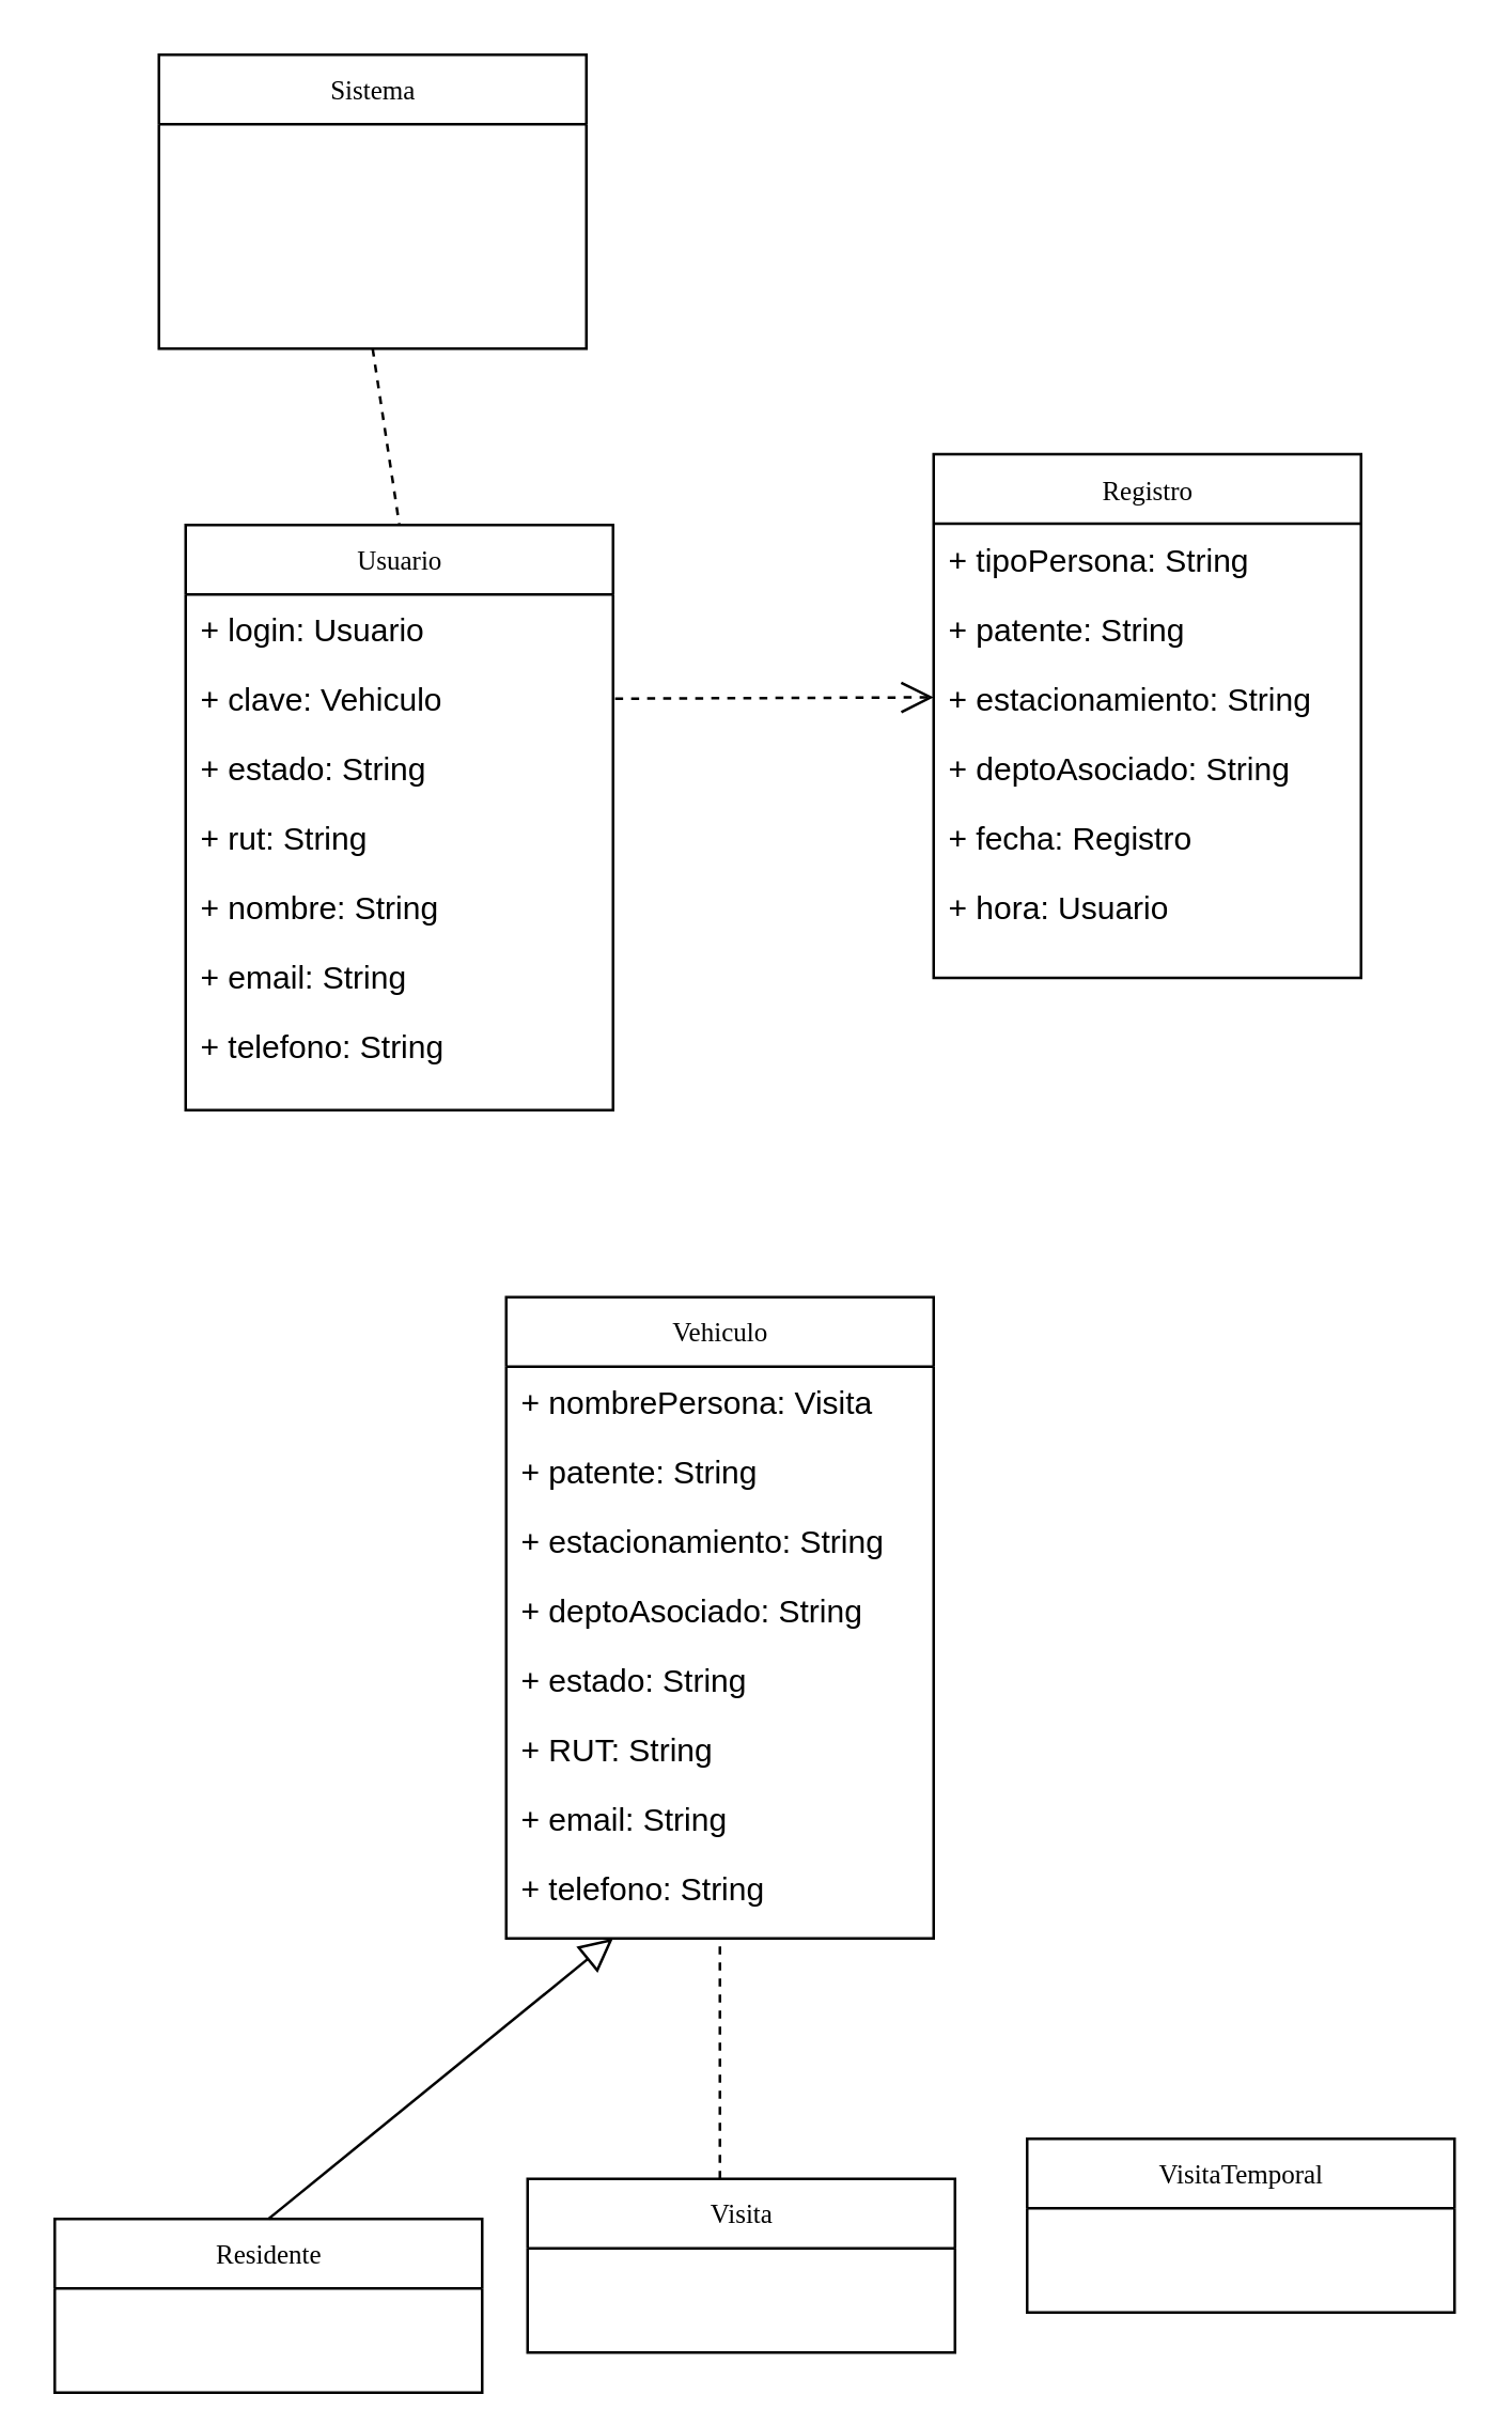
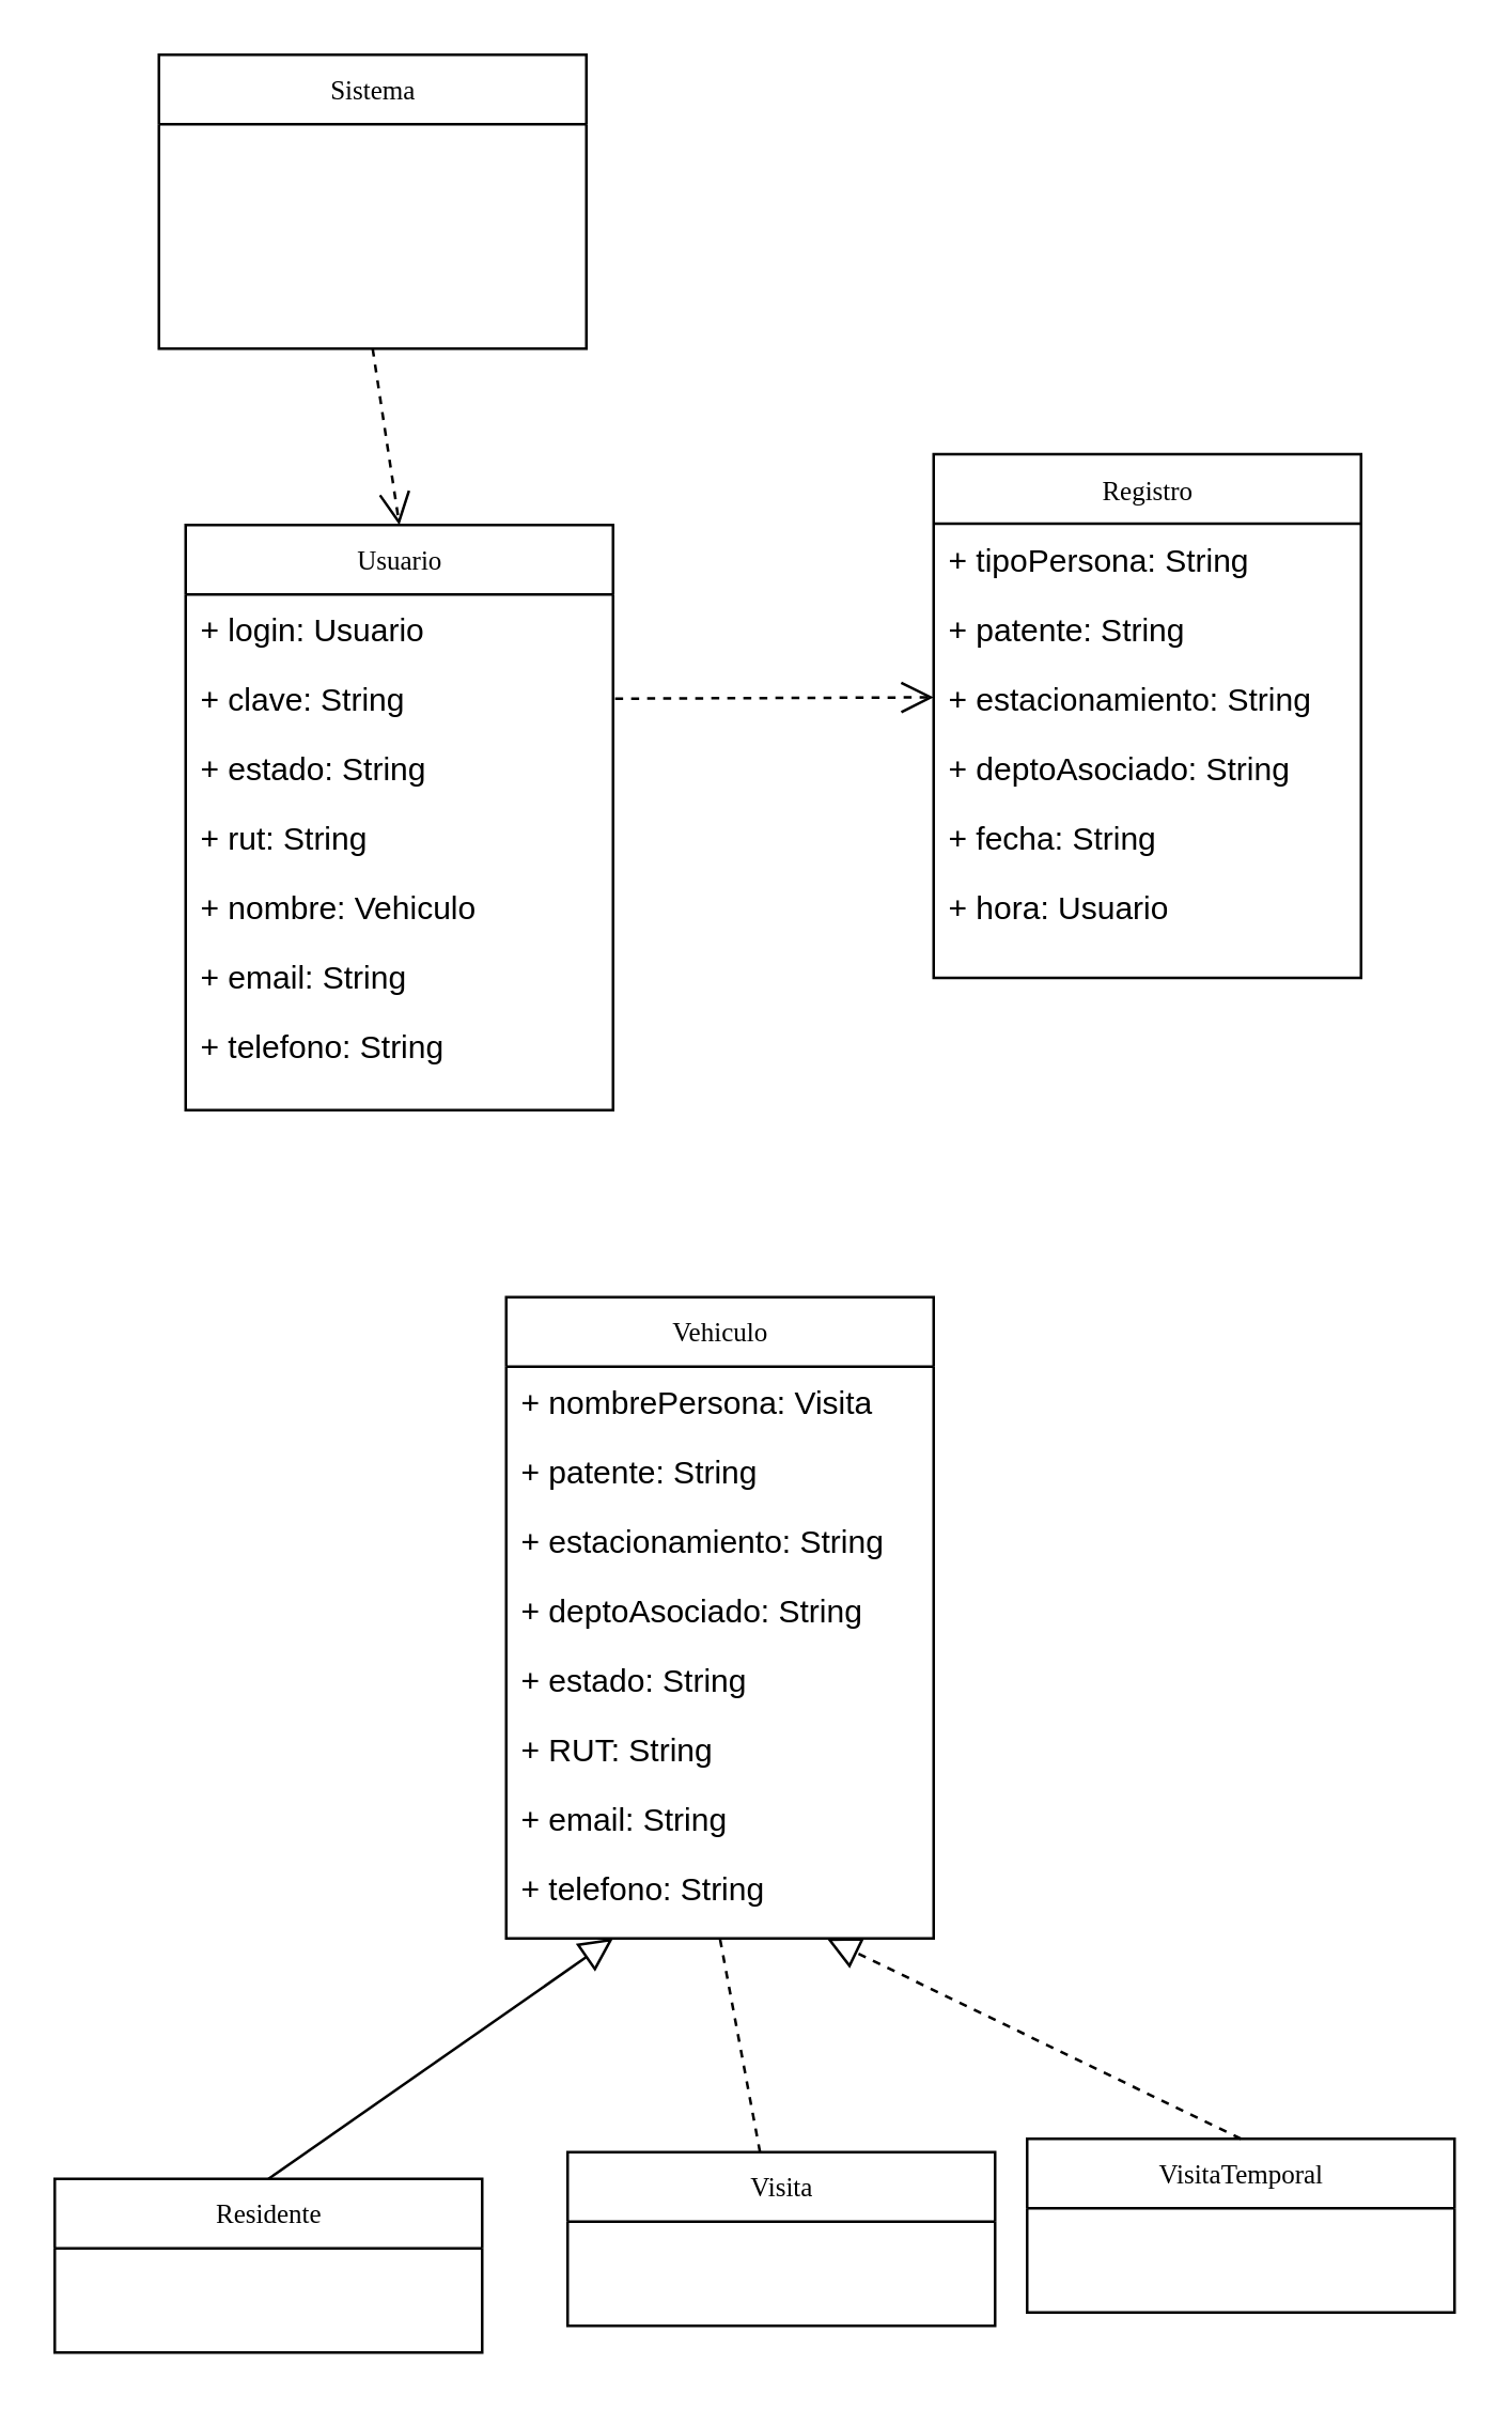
- <mxCell id="32" value="" style="endArrow=none;html=1;dashed=1;strokeWidth=1;exitX=0.5;exitY=1;exitDx=0;exitDy=0;entryX=0.5;entryY=0;entryDx=0;entryDy=0;endFill=0;endSize=10;" parent="1" source="31" target="2" edge="1"><mxGeometry width="50" height="50" relative="1" as="geometry"><mxPoint x="149" y="145" as="sourcePoint" /><mxPoint x="199" y="95" as="targetPoint" /></mxGeometry></mxCell>
+ <mxCell id="32" value="" style="endArrow=open;html=1;dashed=1;strokeWidth=1;exitX=0.5;exitY=1;exitDx=0;exitDy=0;entryX=0.5;entryY=0;entryDx=0;entryDy=0;endFill=0;endSize=10;" parent="1" source="31" target="2" edge="1"><mxGeometry width="50" height="50" relative="1" as="geometry"><mxPoint x="149" y="145" as="sourcePoint" /><mxPoint x="199" y="95" as="targetPoint" /></mxGeometry></mxCell>
- <mxCell id="4" value="+ clave: Vehiculo" style="text;html=1;strokeColor=none;fillColor=none;align=left;verticalAlign=top;spacingLeft=4;spacingRight=4;whiteSpace=wrap;overflow=hidden;rotatable=0;points=[[0,0.5],[1,0.5]];portConstraint=eastwest;" parent="2" vertex="1"><mxGeometry y="52" width="160" height="26" as="geometry" /></mxCell>
+ <mxCell id="4" value="+ clave: String" style="text;html=1;strokeColor=none;fillColor=none;align=left;verticalAlign=top;spacingLeft=4;spacingRight=4;whiteSpace=wrap;overflow=hidden;rotatable=0;points=[[0,0.5],[1,0.5]];portConstraint=eastwest;" parent="2" vertex="1"><mxGeometry y="52" width="160" height="26" as="geometry" /></mxCell>
- <mxCell id="17" value="+ fecha: Registro" style="text;html=1;strokeColor=none;fillColor=none;align=left;verticalAlign=top;spacingLeft=4;spacingRight=4;whiteSpace=wrap;overflow=hidden;rotatable=0;points=[[0,0.5],[1,0.5]];portConstraint=eastwest;" parent="12" vertex="1"><mxGeometry y="130" width="160" height="26" as="geometry" /></mxCell>
+ <mxCell id="17" value="+ fecha: String" style="text;html=1;strokeColor=none;fillColor=none;align=left;verticalAlign=top;spacingLeft=4;spacingRight=4;whiteSpace=wrap;overflow=hidden;rotatable=0;points=[[0,0.5],[1,0.5]];portConstraint=eastwest;" parent="12" vertex="1"><mxGeometry y="130" width="160" height="26" as="geometry" /></mxCell>
- <mxCell id="7" value="+ nombre: String" style="text;html=1;strokeColor=none;fillColor=none;align=left;verticalAlign=top;spacingLeft=4;spacingRight=4;whiteSpace=wrap;overflow=hidden;rotatable=0;points=[[0,0.5],[1,0.5]];portConstraint=eastwest;" parent="2" vertex="1"><mxGeometry y="130" width="160" height="26" as="geometry" /></mxCell>
+ <mxCell id="7" value="+ nombre: Vehiculo" style="text;html=1;strokeColor=none;fillColor=none;align=left;verticalAlign=top;spacingLeft=4;spacingRight=4;whiteSpace=wrap;overflow=hidden;rotatable=0;points=[[0,0.5],[1,0.5]];portConstraint=eastwest;" parent="2" vertex="1"><mxGeometry y="130" width="160" height="26" as="geometry" /></mxCell>
+ <mxCell id="34" value="" style="endArrow=block;html=1;dashed=1;strokeWidth=1;exitX=0.5;exitY=0;exitDx=0;exitDy=0;endFill=0;endSize=10;entryX=0.75;entryY=1;entryDx=0;entryDy=0;" parent="1" source="33" target="20" edge="1"><mxGeometry width="50" height="50" relative="1" as="geometry"><mxPoint x="529" y="815.5" as="sourcePoint" /><mxPoint x="309" y="815.5" as="targetPoint" /></mxGeometry></mxCell>
- <mxCell id="11" value="Visita" style="swimlane;html=1;fontStyle=0;childLayout=stackLayout;horizontal=1;startSize=26;fillColor=none;horizontalStack=0;resizeParent=1;resizeLast=0;collapsible=1;marginBottom=0;swimlaneFillColor=#ffffff;rounded=0;shadow=0;comic=0;labelBackgroundColor=none;strokeColor=#000000;strokeWidth=1;fontFamily=Verdana;fontSize=10;fontColor=#000000;align=center;" parent="1" vertex="1"><mxGeometry x="197" y="815" width="160" height="65" as="geometry" /></mxCell>
+ <mxCell id="11" value="Visita" style="swimlane;html=1;fontStyle=0;childLayout=stackLayout;horizontal=1;startSize=26;fillColor=none;horizontalStack=0;resizeParent=1;resizeLast=0;collapsible=1;marginBottom=0;swimlaneFillColor=#ffffff;rounded=0;shadow=0;comic=0;labelBackgroundColor=none;strokeColor=#000000;strokeWidth=1;fontFamily=Verdana;fontSize=10;fontColor=#000000;align=center;" parent="1" vertex="1"><mxGeometry x="212" y="805" width="160" height="65" as="geometry" /></mxCell>
- <mxCell id="10" value="Residente" style="swimlane;html=1;fontStyle=0;childLayout=stackLayout;horizontal=1;startSize=26;fillColor=none;horizontalStack=0;resizeParent=1;resizeLast=0;collapsible=1;marginBottom=0;swimlaneFillColor=#ffffff;rounded=0;shadow=0;comic=0;labelBackgroundColor=none;strokeColor=#000000;strokeWidth=1;fontFamily=Verdana;fontSize=10;fontColor=#000000;align=center;" parent="1" vertex="1"><mxGeometry x="20" y="830" width="160" height="65" as="geometry" /></mxCell>
+ <mxCell id="10" value="Residente" style="swimlane;html=1;fontStyle=0;childLayout=stackLayout;horizontal=1;startSize=26;fillColor=none;horizontalStack=0;resizeParent=1;resizeLast=0;collapsible=1;marginBottom=0;swimlaneFillColor=#ffffff;rounded=0;shadow=0;comic=0;labelBackgroundColor=none;strokeColor=#000000;strokeWidth=1;fontFamily=Verdana;fontSize=10;fontColor=#000000;align=center;" parent="1" vertex="1"><mxGeometry x="20" y="815" width="160" height="65" as="geometry" /></mxCell>
